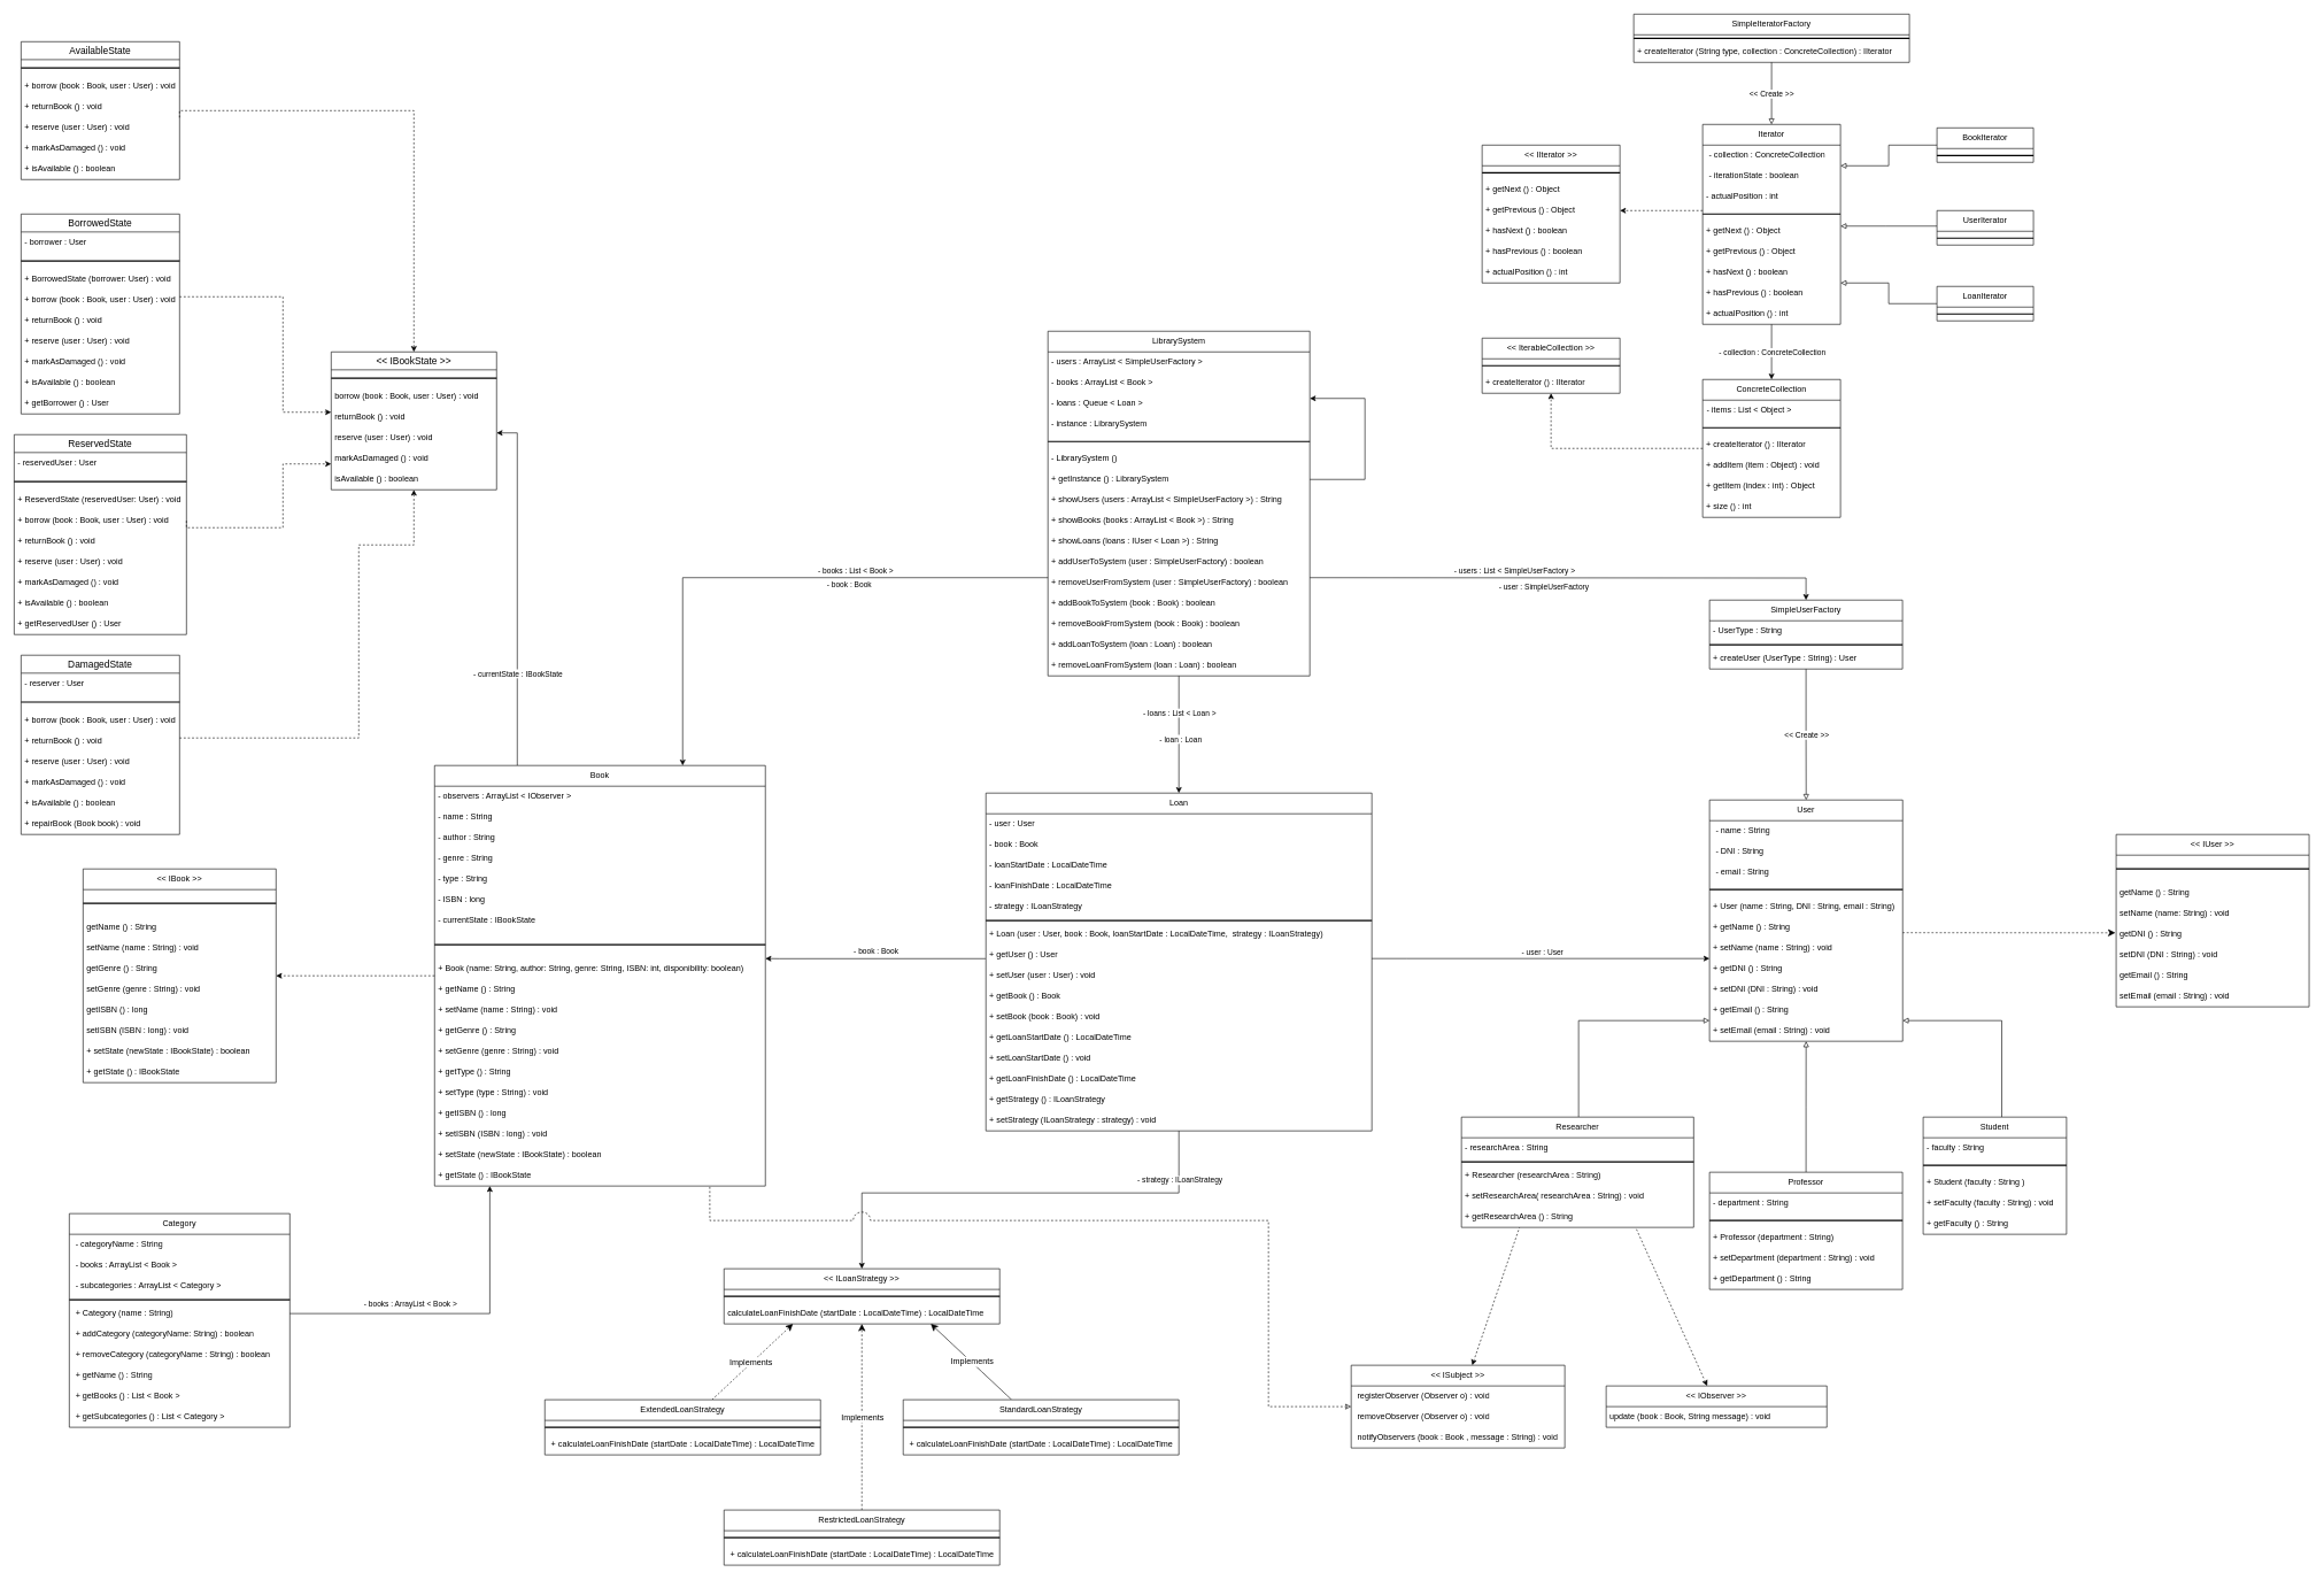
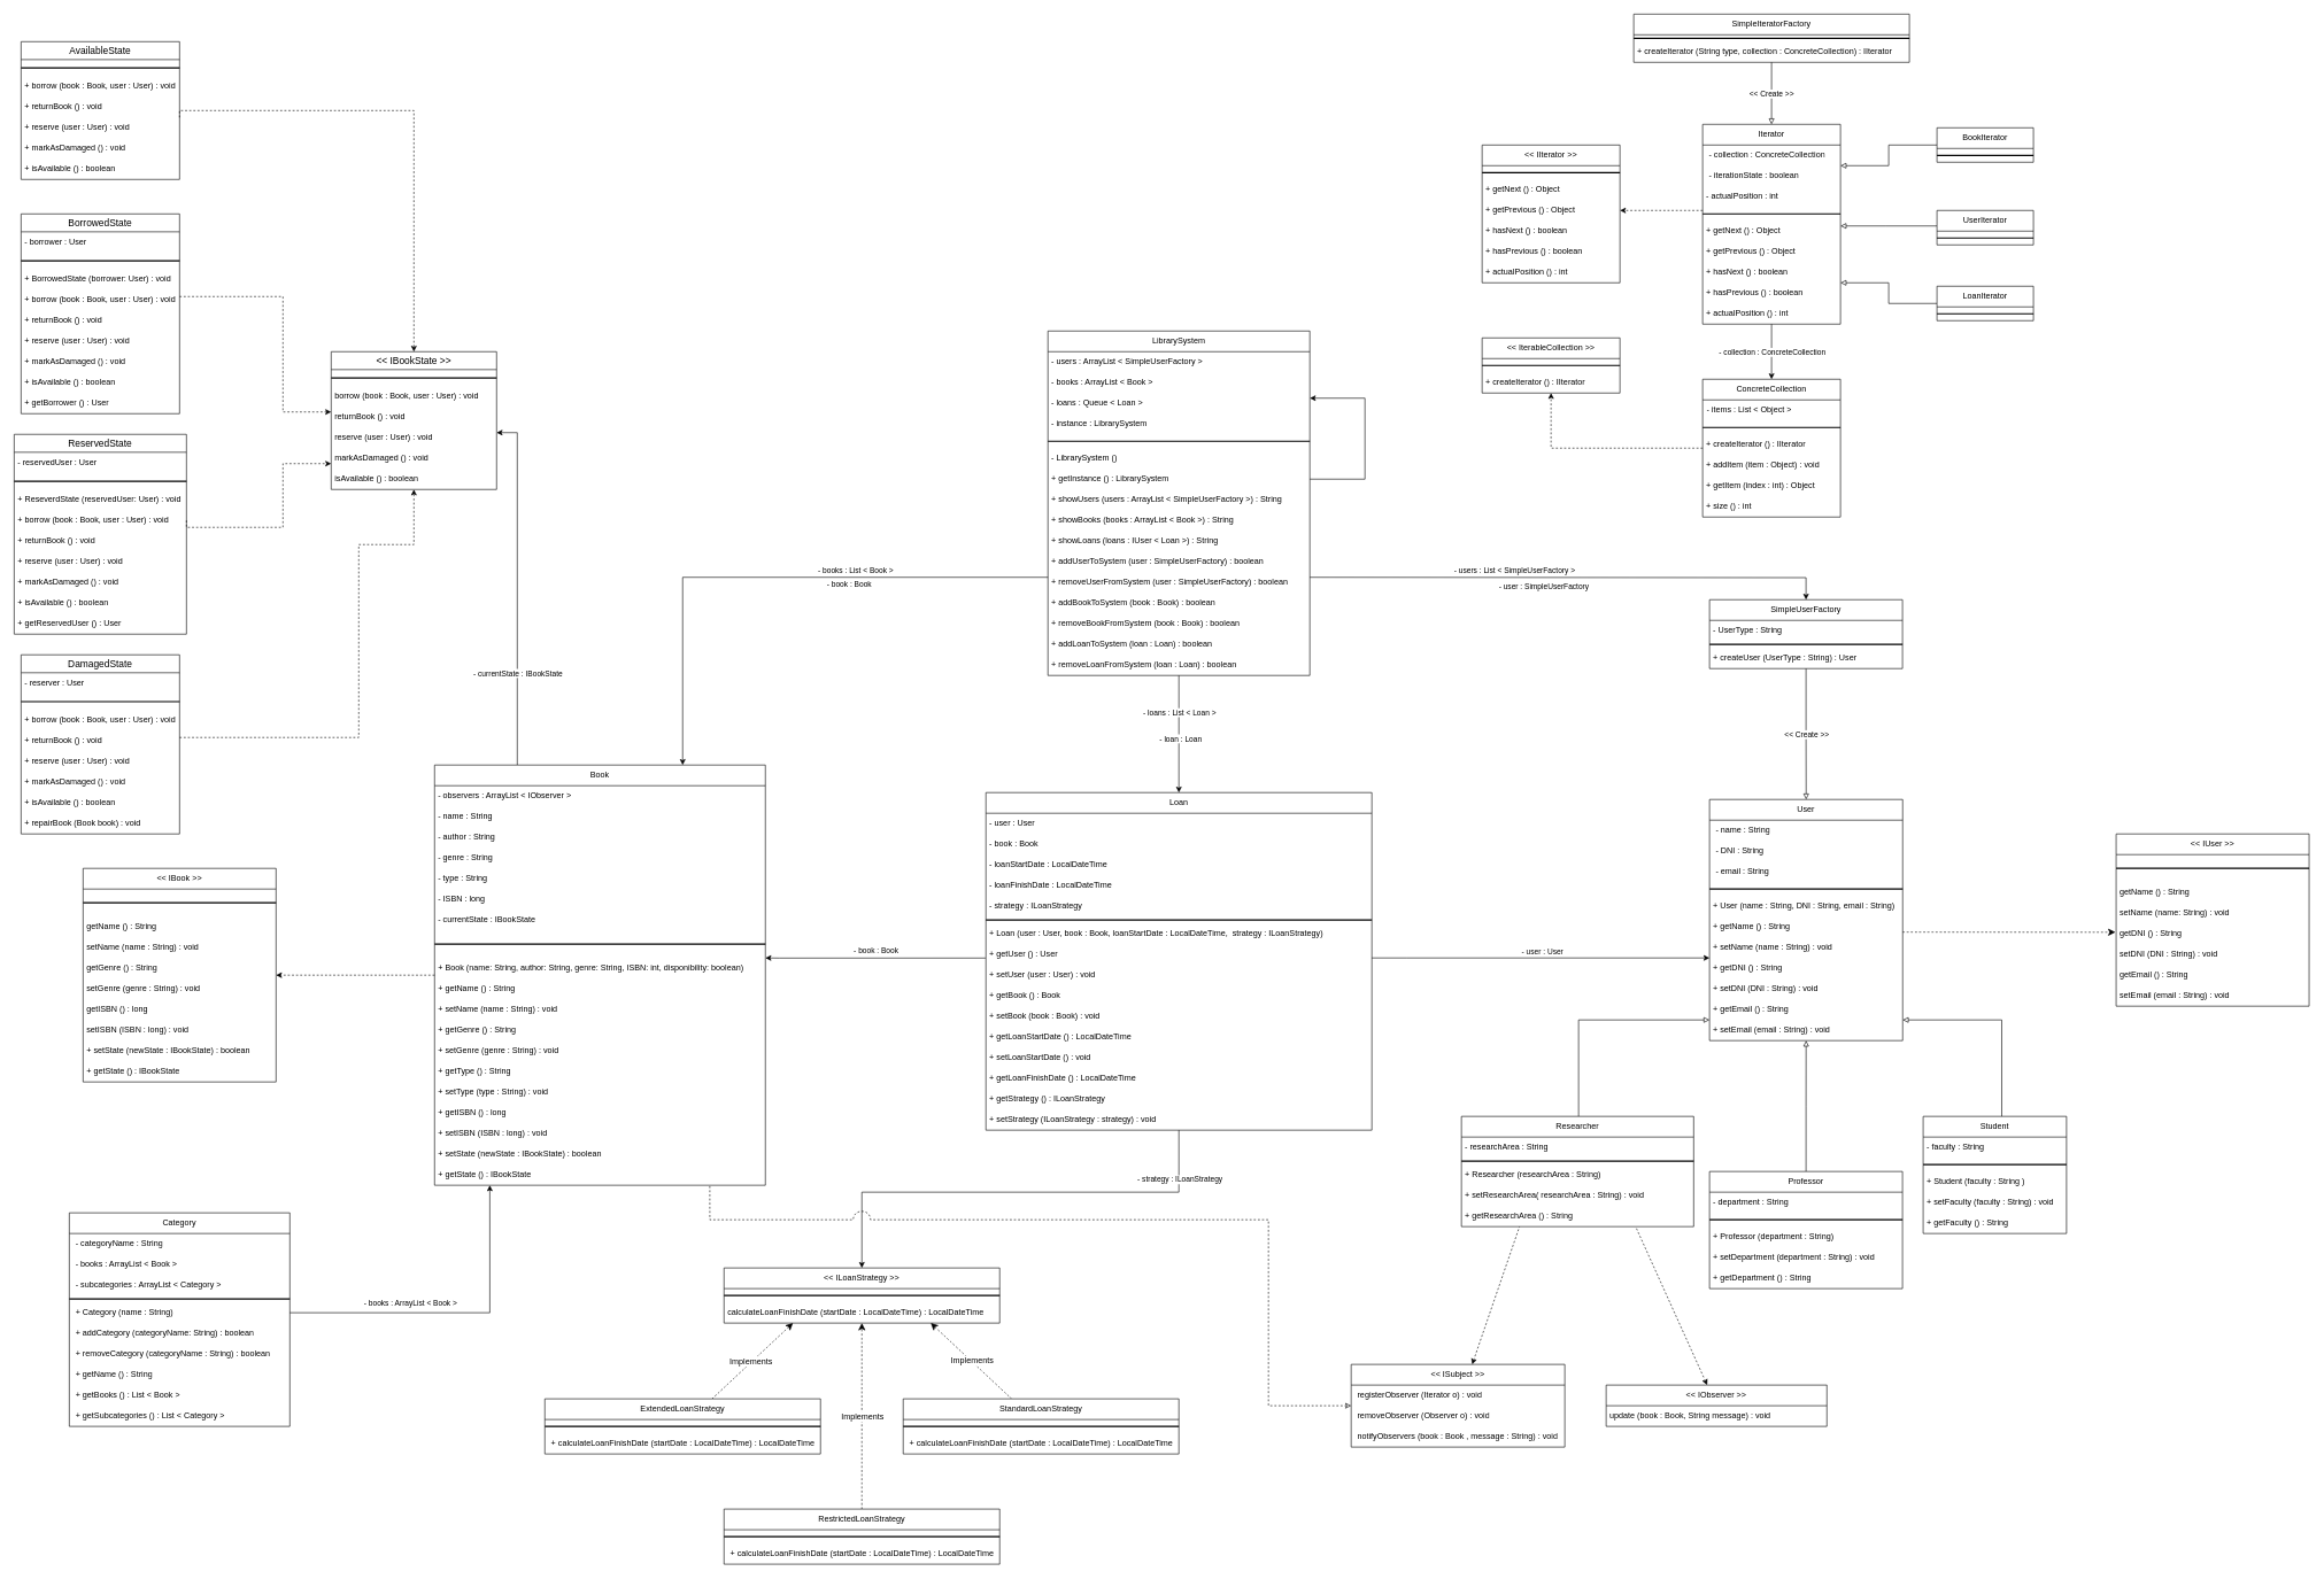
- <mxCell id="97" style="edgeStyle=none;curved=1;rounded=0;orthogonalLoop=1;jettySize=auto;html=1;entryX=0.75;entryY=1;entryDx=0;entryDy=0;fontSize=12;startSize=8;endSize=8;dashed=0;" parent="1" source="99" target="96" edge="1"><mxGeometry relative="1" as="geometry" /></mxCell>
+ <mxCell id="97" style="edgeStyle=none;curved=1;rounded=0;orthogonalLoop=1;jettySize=auto;html=1;entryX=0.75;entryY=1;entryDx=0;entryDy=0;fontSize=12;startSize=8;endSize=8;dashed=1;" parent="1" source="99" target="96" edge="1"><mxGeometry relative="1" as="geometry" /></mxCell>
- <mxCell id="176" value="&amp;nbsp;registerObserver (Observer o) : void" style="text;strokeColor=none;fillColor=none;align=left;verticalAlign=middle;spacingLeft=4;spacingRight=4;overflow=hidden;points=[[0,0.5],[1,0.5]];portConstraint=eastwest;rotatable=0;whiteSpace=wrap;html=1;" parent="175" vertex="1"><mxGeometry y="30" width="310" height="30" as="geometry" /></mxCell>
+ <mxCell id="176" value="&amp;nbsp;registerObserver (Iterator o) : void" style="text;strokeColor=none;fillColor=none;align=left;verticalAlign=middle;spacingLeft=4;spacingRight=4;overflow=hidden;points=[[0,0.5],[1,0.5]];portConstraint=eastwest;rotatable=0;whiteSpace=wrap;html=1;" parent="175" vertex="1"><mxGeometry y="30" width="310" height="30" as="geometry" /></mxCell>
